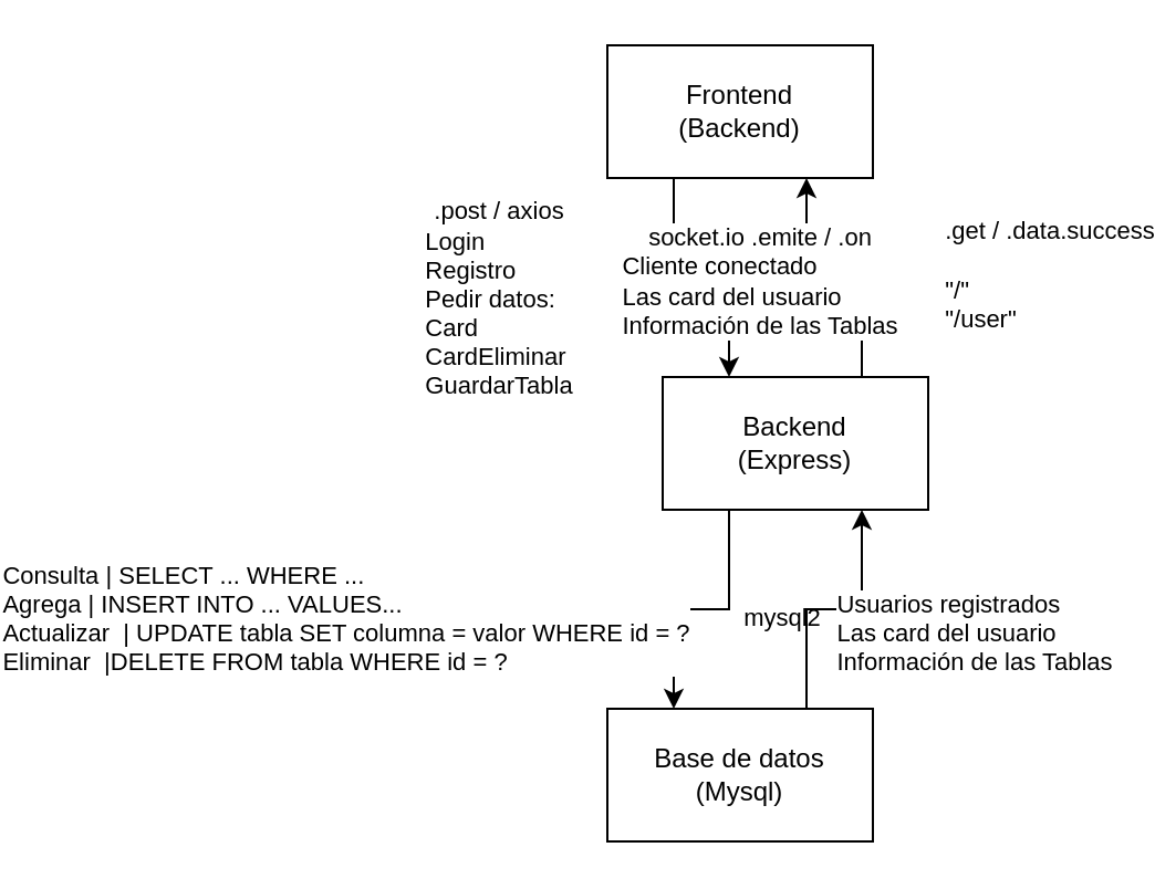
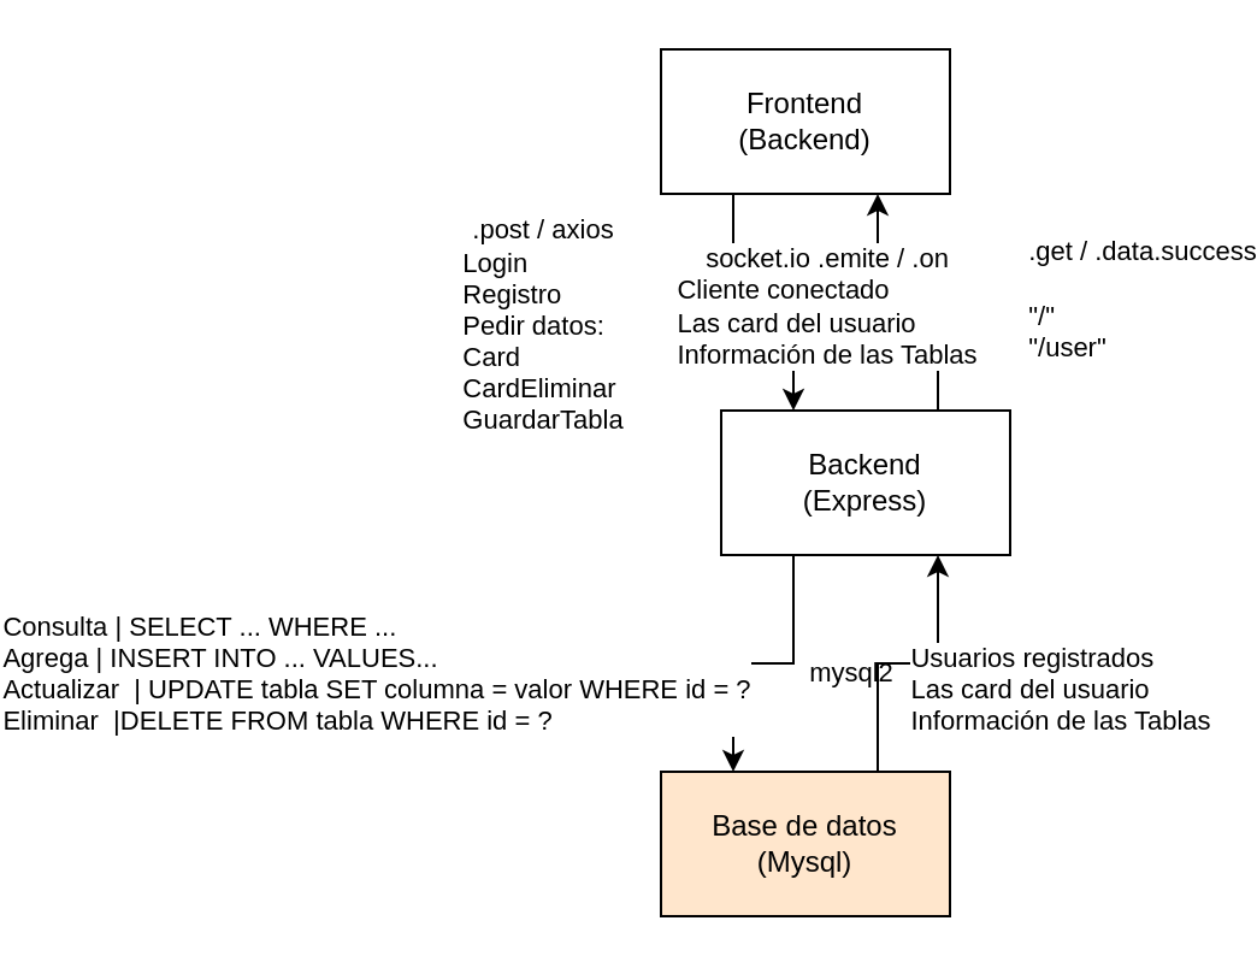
- <mxCell id="11" value="Base de datos&lt;div&gt;(Mysql)&lt;/div&gt;" style="rounded=0;whiteSpace=wrap;html=1;" parent="1" vertex="1"><mxGeometry x="20" y="320" width="120" height="60" as="geometry" /></mxCell>
+ <mxCell id="11" value="Base de datos&lt;div&gt;(Mysql)&lt;/div&gt;" style="rounded=0;whiteSpace=wrap;html=1;fillColor=#ffe6cc;" parent="1" vertex="1"><mxGeometry x="20" y="320" width="120" height="60" as="geometry" /></mxCell>
